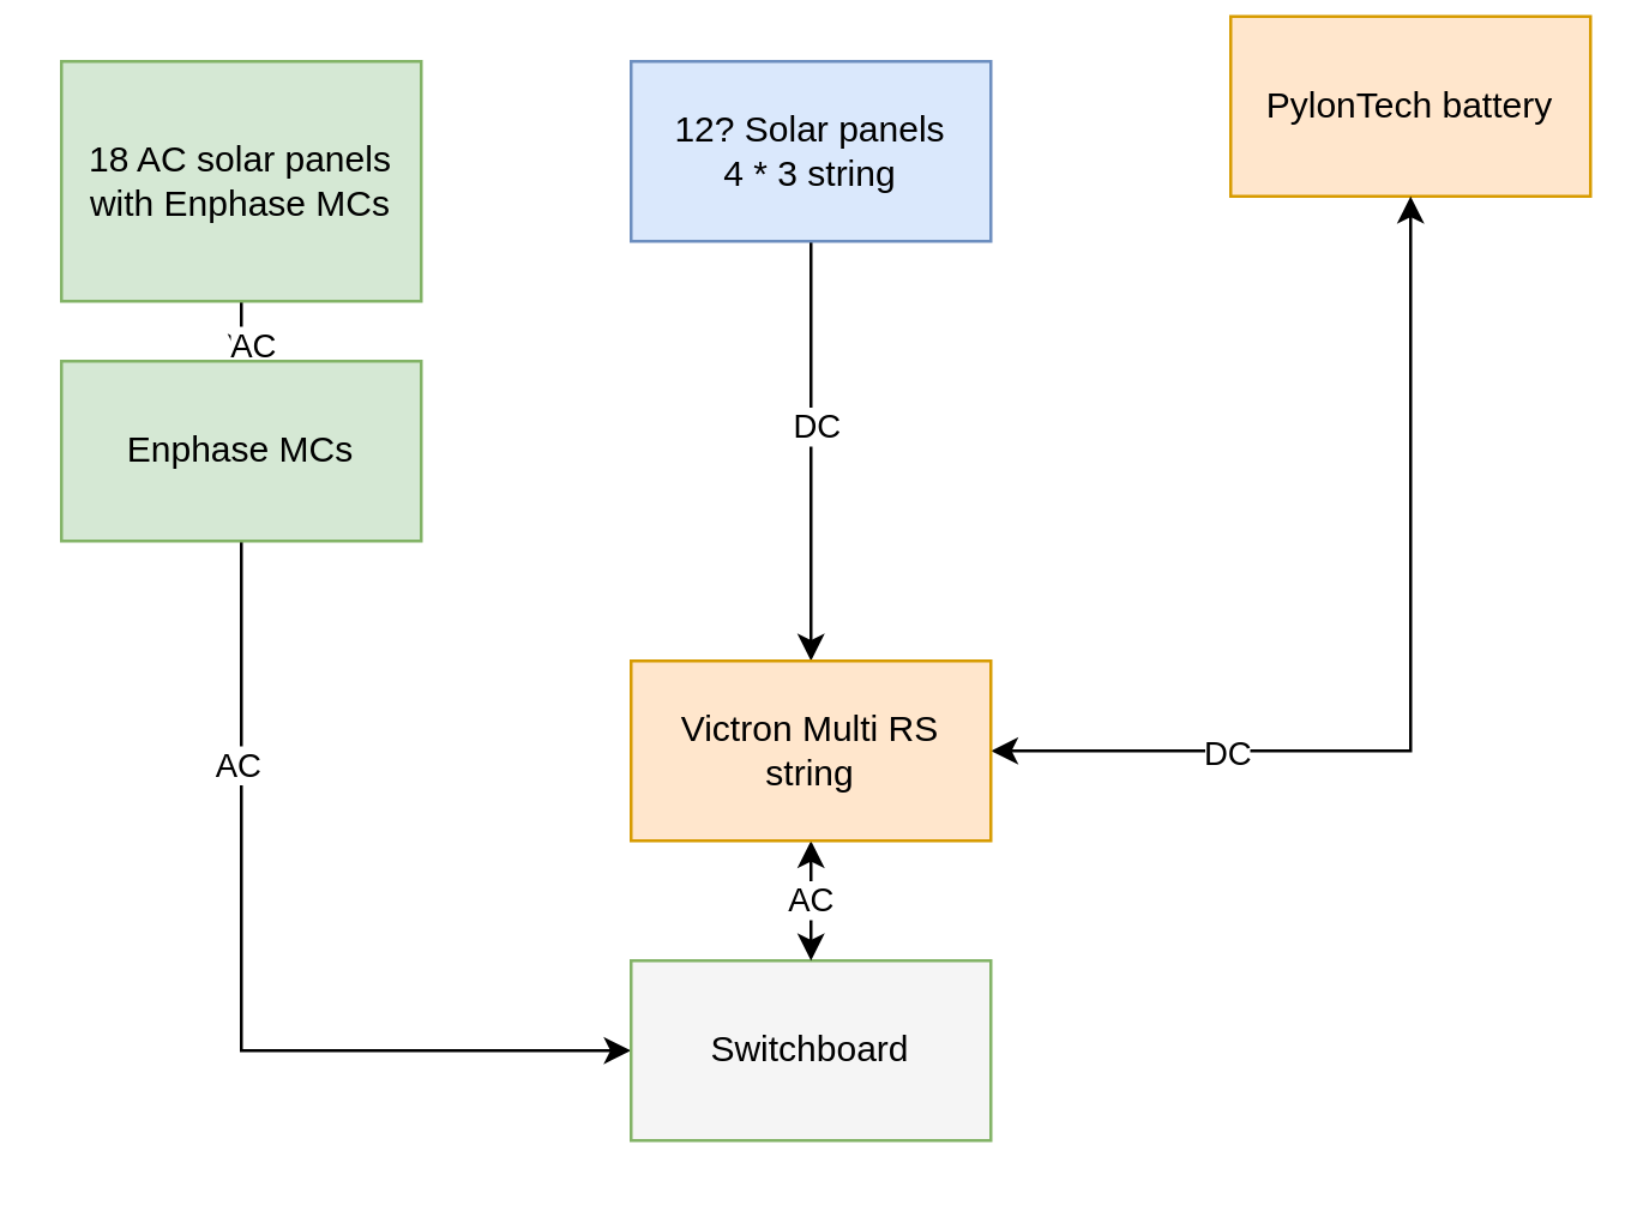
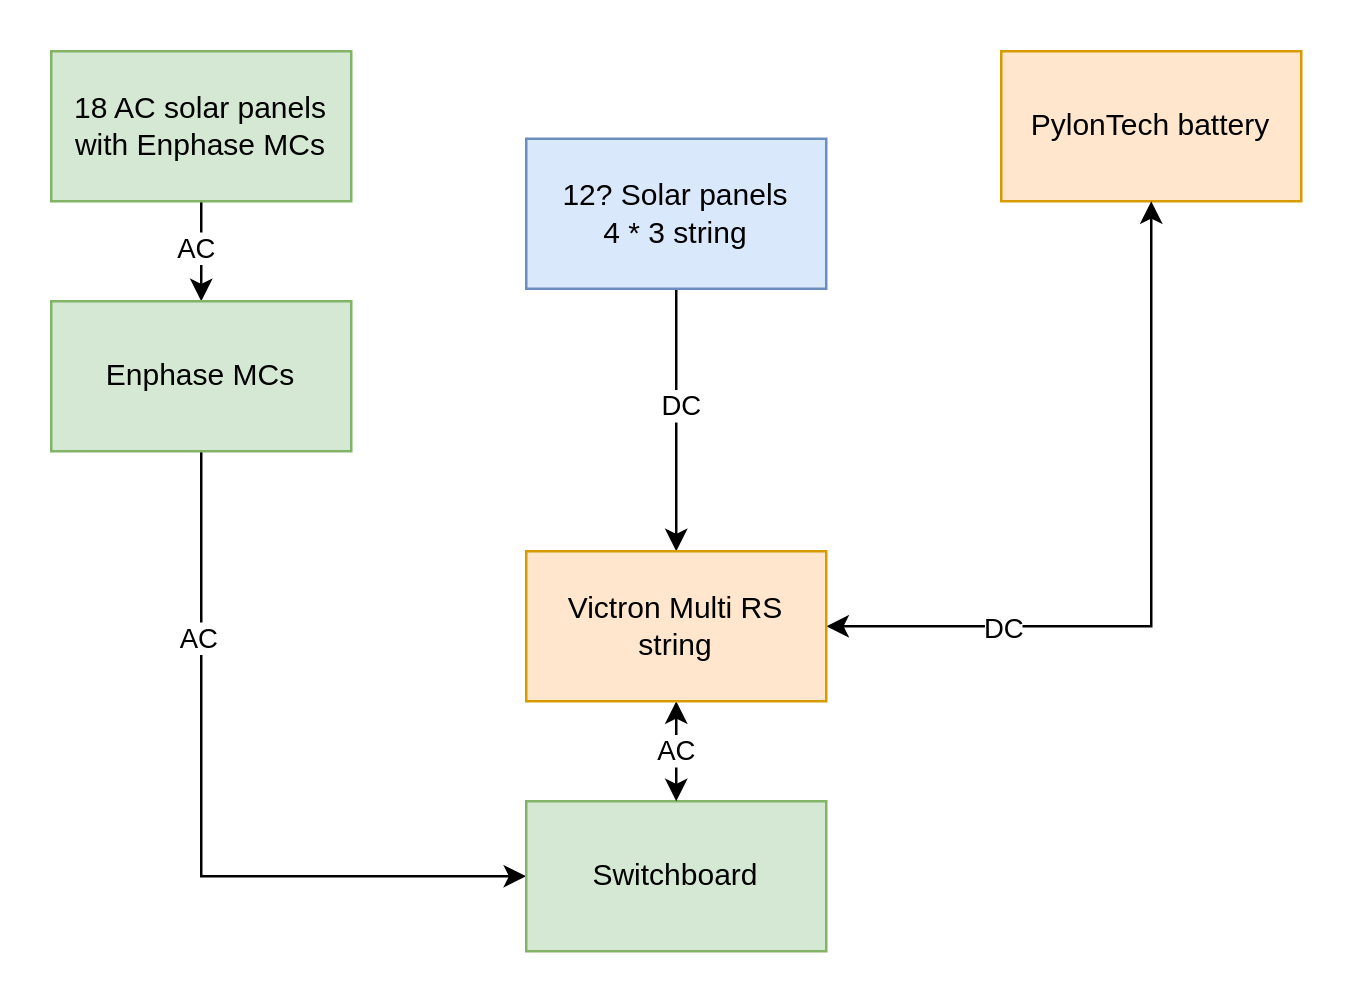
- <mxCell id="9" value="PylonTech battery" style="rounded=0;whiteSpace=wrap;html=1;fillColor=#ffe6cc;strokeColor=#d79b00;" parent="1" vertex="1"><mxGeometry x="410" y="5" width="120" height="60" as="geometry" /></mxCell>
+ <mxCell id="9" value="PylonTech battery" style="rounded=0;whiteSpace=wrap;html=1;fillColor=#ffe6cc;strokeColor=#d79b00;" parent="1" vertex="1"><mxGeometry x="400" y="20" width="120" height="60" as="geometry" /></mxCell>
- <mxCell id="12" value="12? Solar panels&lt;div&gt;4 * 3 string&lt;/div&gt;" style="rounded=0;whiteSpace=wrap;html=1;fillColor=#dae8fc;strokeColor=#6c8ebf;" parent="1" vertex="1"><mxGeometry x="210" y="20" width="120" height="60" as="geometry" /></mxCell>
+ <mxCell id="12" value="12? Solar panels&lt;div&gt;4 * 3 string&lt;/div&gt;" style="rounded=0;whiteSpace=wrap;html=1;fillColor=#dae8fc;strokeColor=#6c8ebf;" parent="1" vertex="1"><mxGeometry x="210" y="55" width="120" height="60" as="geometry" /></mxCell>
- <mxCell id="4" value="18 AC solar panels&lt;div&gt;with Enphase MCs&lt;/div&gt;" style="rounded=0;whiteSpace=wrap;html=1;fillColor=#d5e8d4;strokeColor=#82b366;" parent="1" vertex="1"><mxGeometry x="20" y="20" width="120" height="80" as="geometry" /></mxCell>
+ <mxCell id="4" value="18 AC solar panels&lt;div&gt;with Enphase MCs&lt;/div&gt;" style="rounded=0;whiteSpace=wrap;html=1;fillColor=#d5e8d4;strokeColor=#82b366;" parent="1" vertex="1"><mxGeometry x="20" y="20" width="120" height="60" as="geometry" /></mxCell>
- <mxCell id="8" value="Switchboard" style="rounded=0;whiteSpace=wrap;html=1;fillColor=#f5f5f5;strokeColor=#82b366;" parent="1" vertex="1"><mxGeometry x="210" y="320" width="120" height="60" as="geometry" /></mxCell>
+ <mxCell id="8" value="Switchboard" style="rounded=0;whiteSpace=wrap;html=1;fillColor=#d5e8d4;strokeColor=#82b366;" parent="1" vertex="1"><mxGeometry x="210" y="320" width="120" height="60" as="geometry" /></mxCell>
